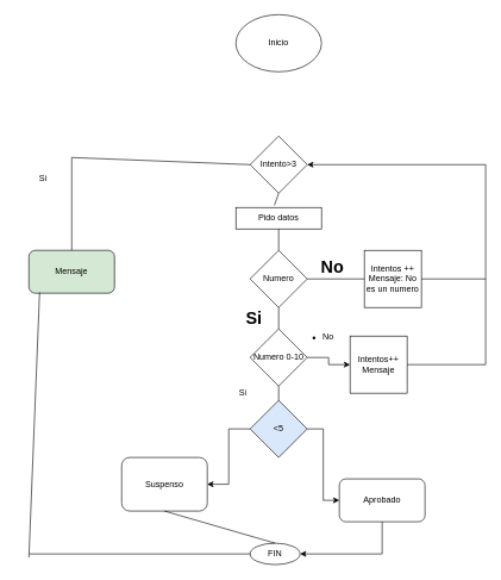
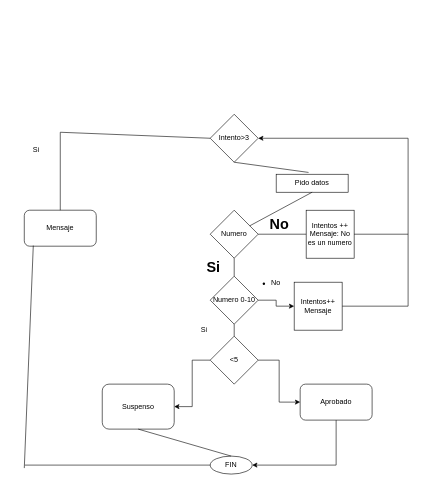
- <mxCell id="2" value="Inicio" style="ellipse;whiteSpace=wrap;html=1;" vertex="1" parent="1"><mxGeometry x="330" y="20" width="120" height="80" as="geometry" /></mxCell>
- <mxCell id="4" value="Pido datos" style="rounded=0;whiteSpace=wrap;html=1;" vertex="1" parent="1"><mxGeometry x="330" y="290" width="120" height="30" as="geometry" /></mxCell>
+ <mxCell id="4" value="Pido datos" style="rounded=0;whiteSpace=wrap;html=1;" vertex="1" parent="1"><mxGeometry x="460" y="290" width="120" height="30" as="geometry" /></mxCell>
- <mxCell id="25" value="Mensaje" style="rounded=1;whiteSpace=wrap;html=1;fillColor=#d5e8d4;" vertex="1" parent="1"><mxGeometry x="40" y="350" width="120" height="60" as="geometry" /></mxCell>
+ <mxCell id="25" value="Mensaje" style="rounded=1;whiteSpace=wrap;html=1;" vertex="1" parent="1"><mxGeometry x="40" y="350" width="120" height="60" as="geometry" /></mxCell>
- <mxCell id="19" value="&amp;lt;5" style="rhombus;whiteSpace=wrap;html=1;fillColor=#dae8fc;" vertex="1" parent="1"><mxGeometry x="350" y="560" width="80" height="80" as="geometry" /></mxCell>
+ <mxCell id="19" value="&amp;lt;5" style="rhombus;whiteSpace=wrap;html=1;" vertex="1" parent="1"><mxGeometry x="350" y="560" width="80" height="80" as="geometry" /></mxCell>
- <mxCell id="22" value="Aprobado" style="rounded=1;whiteSpace=wrap;html=1;" vertex="1" parent="1"><mxGeometry x="475" y="670" width="120" height="60" as="geometry" /></mxCell>
+ <mxCell id="22" value="Aprobado" style="rounded=1;whiteSpace=wrap;html=1;" vertex="1" parent="1"><mxGeometry x="500" y="640" width="120" height="60" as="geometry" /></mxCell>
